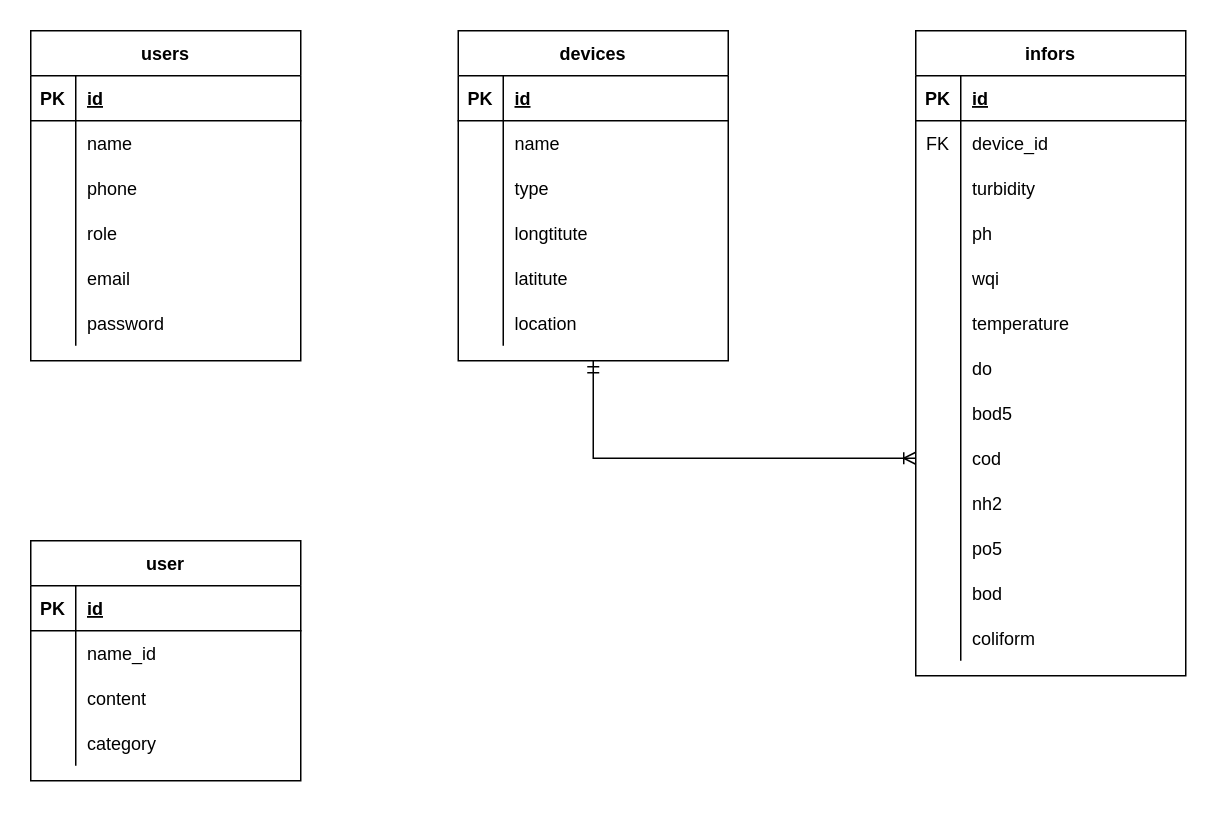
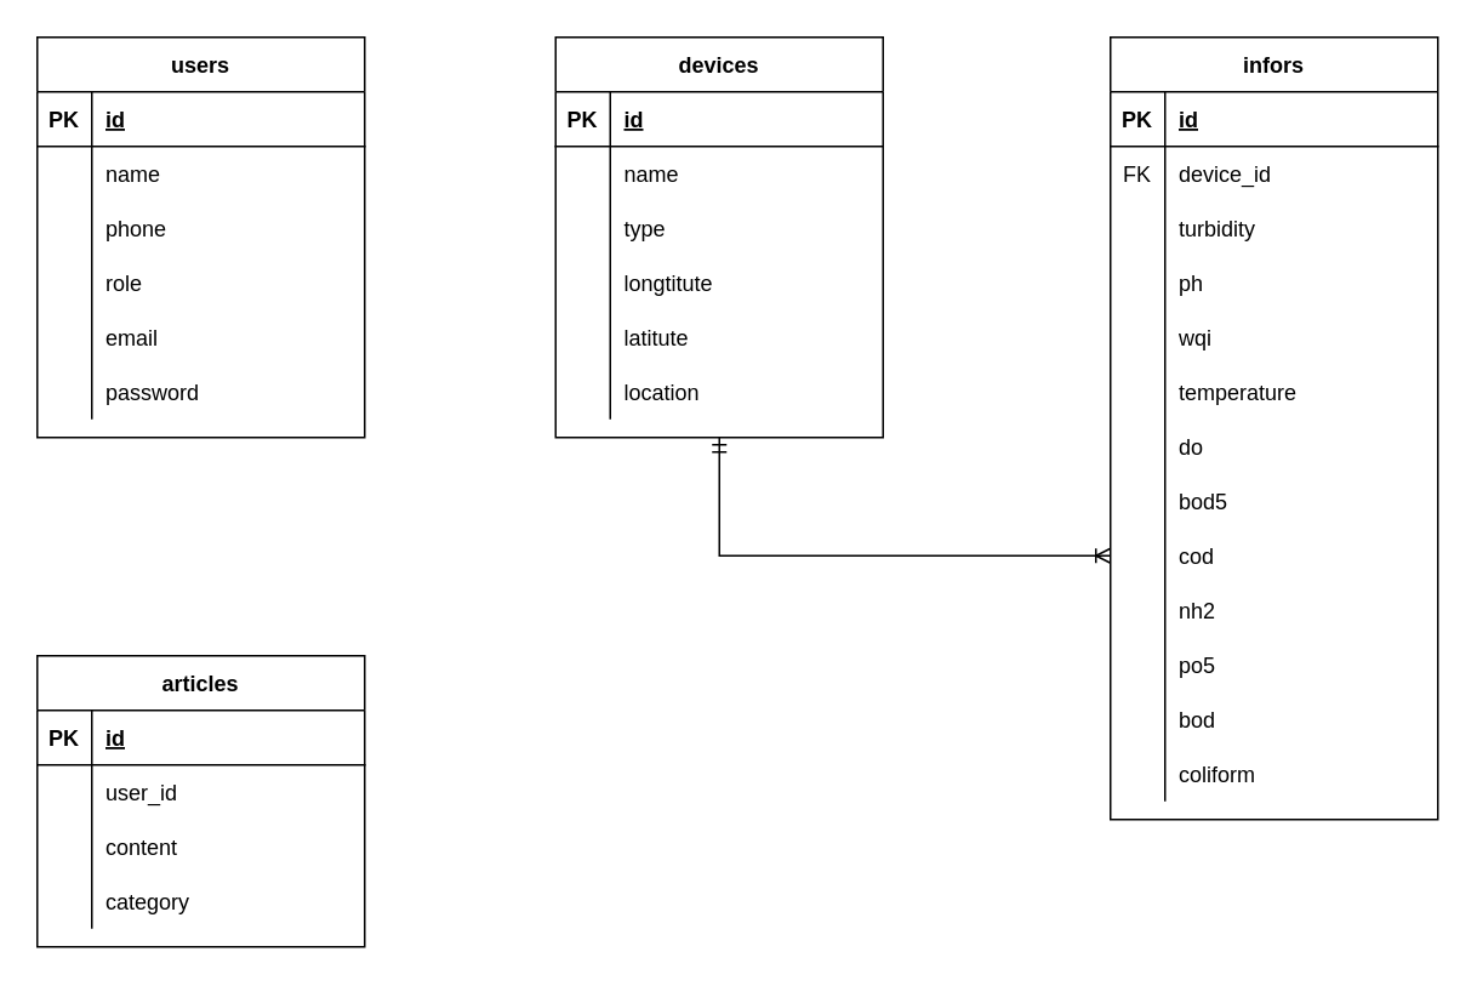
- <mxCell id="40" value="user" style="shape=table;startSize=30;container=1;collapsible=1;childLayout=tableLayout;fixedRows=1;rowLines=0;fontStyle=1;align=center;resizeLast=1;" vertex="1" parent="1"><mxGeometry x="20" y="360" width="180" height="160" as="geometry" /></mxCell>
+ <mxCell id="40" value="articles" style="shape=table;startSize=30;container=1;collapsible=1;childLayout=tableLayout;fixedRows=1;rowLines=0;fontStyle=1;align=center;resizeLast=1;" vertex="1" parent="1"><mxGeometry x="20" y="360" width="180" height="160" as="geometry" /></mxCell>
- <mxCell id="46" value="name_id" style="shape=partialRectangle;connectable=0;fillColor=none;top=0;left=0;bottom=0;right=0;align=left;spacingLeft=6;overflow=hidden;" vertex="1" parent="44"><mxGeometry x="30" width="150" height="30" as="geometry"><mxRectangle width="150" height="30" as="alternateBounds" /></mxGeometry></mxCell>
+ <mxCell id="46" value="user_id" style="shape=partialRectangle;connectable=0;fillColor=none;top=0;left=0;bottom=0;right=0;align=left;spacingLeft=6;overflow=hidden;" vertex="1" parent="44"><mxGeometry x="30" width="150" height="30" as="geometry"><mxRectangle width="150" height="30" as="alternateBounds" /></mxGeometry></mxCell>
